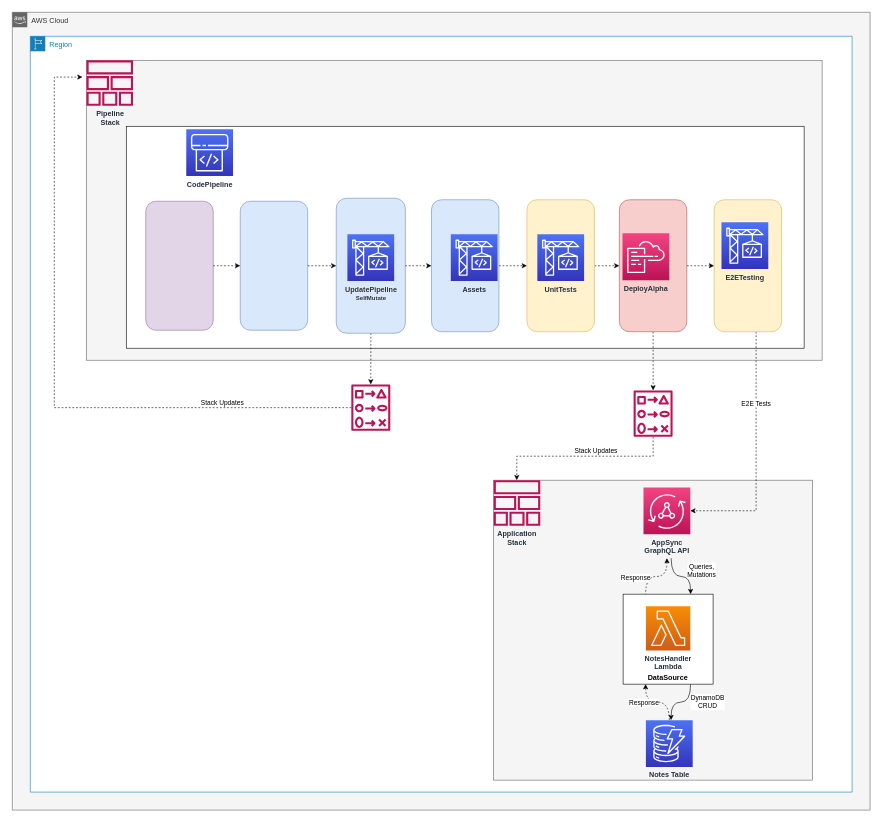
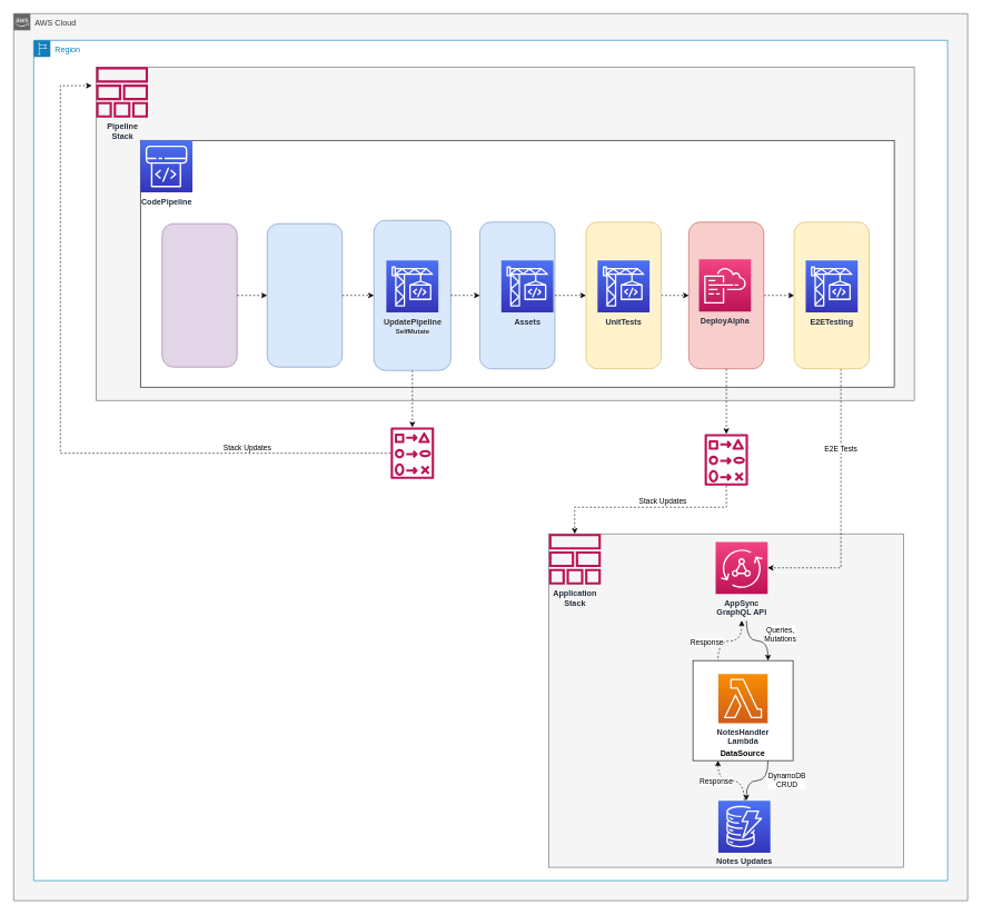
- <mxCell id="31" value="&lt;b&gt;CodePipeline&lt;/b&gt;" style="outlineConnect=0;fontColor=#232F3E;gradientColor=#4D72F3;gradientDirection=north;fillColor=#3334B9;strokeColor=#ffffff;dashed=0;verticalLabelPosition=bottom;verticalAlign=top;align=center;html=1;fontSize=12;fontStyle=0;aspect=fixed;shape=mxgraph.aws4.resourceIcon;resIcon=mxgraph.aws4.codepipeline;shadow=0;" vertex="1" parent="1"><mxGeometry x="310" y="215" width="78" height="78" as="geometry" /></mxCell>
+ <mxCell id="31" value="&lt;b&gt;CodePipeline&lt;/b&gt;" style="outlineConnect=0;fontColor=#232F3E;gradientColor=#4D72F3;gradientDirection=north;fillColor=#3334B9;strokeColor=#ffffff;dashed=0;verticalLabelPosition=bottom;verticalAlign=top;align=center;html=1;fontSize=12;fontStyle=0;aspect=fixed;shape=mxgraph.aws4.resourceIcon;resIcon=mxgraph.aws4.codepipeline;shadow=0;" vertex="1" parent="1"><mxGeometry x="210" y="210" width="78" height="78" as="geometry" /></mxCell>
- <mxCell id="40" value="&lt;b&gt;E2ETesting&lt;/b&gt;" style="outlineConnect=0;fontColor=#232F3E;gradientColor=#4D72F3;gradientDirection=north;fillColor=#3334B9;strokeColor=#ffffff;dashed=0;verticalLabelPosition=bottom;verticalAlign=top;align=center;html=1;fontSize=12;fontStyle=0;aspect=fixed;shape=mxgraph.aws4.resourceIcon;resIcon=mxgraph.aws4.codebuild;shadow=0;" vertex="1" parent="1"><mxGeometry x="1202.25" y="370" width="78" height="78" as="geometry" /></mxCell>
+ <mxCell id="40" value="&lt;b&gt;E2ETesting&lt;/b&gt;" style="outlineConnect=0;fontColor=#232F3E;gradientColor=#4D72F3;gradientDirection=north;fillColor=#3334B9;strokeColor=#ffffff;dashed=0;verticalLabelPosition=bottom;verticalAlign=top;align=center;html=1;fontSize=12;fontStyle=0;aspect=fixed;shape=mxgraph.aws4.resourceIcon;resIcon=mxgraph.aws4.codebuild;shadow=0;" vertex="1" parent="1"><mxGeometry x="1207.25" y="390" width="78" height="78" as="geometry" /></mxCell>
- <mxCell id="30" value="&lt;b&gt;DeployAlpha&lt;/b&gt;" style="outlineConnect=0;fontColor=#232F3E;gradientColor=#F34482;gradientDirection=north;fillColor=#BC1356;strokeColor=#ffffff;dashed=0;verticalLabelPosition=bottom;verticalAlign=top;align=center;html=1;fontSize=12;fontStyle=0;aspect=fixed;shape=mxgraph.aws4.resourceIcon;resIcon=mxgraph.aws4.cloudformation;shadow=0;" vertex="1" parent="1"><mxGeometry x="1037.25" y="388.5" width="78" height="78" as="geometry" /></mxCell>
+ <mxCell id="30" value="&lt;b&gt;DeployAlpha&lt;/b&gt;" style="outlineConnect=0;fontColor=#232F3E;gradientColor=#F34482;gradientDirection=north;fillColor=#BC1356;strokeColor=#ffffff;dashed=0;verticalLabelPosition=bottom;verticalAlign=top;align=center;html=1;fontSize=12;fontStyle=0;aspect=fixed;shape=mxgraph.aws4.resourceIcon;resIcon=mxgraph.aws4.cloudformation;shadow=0;" vertex="1" parent="1"><mxGeometry x="1047.25" y="388.5" width="78" height="78" as="geometry" /></mxCell>
- <mxCell id="26" value="&lt;b&gt;Notes Table&lt;/b&gt;" style="outlineConnect=0;fontColor=#232F3E;gradientColor=#4D72F3;gradientDirection=north;fillColor=#3334B9;strokeColor=#ffffff;dashed=0;verticalLabelPosition=bottom;verticalAlign=top;align=center;html=1;fontSize=12;fontStyle=0;aspect=fixed;shape=mxgraph.aws4.resourceIcon;resIcon=mxgraph.aws4.dynamodb;" vertex="1" parent="1"><mxGeometry x="1076.25" y="1200" width="78" height="78" as="geometry" /></mxCell>
+ <mxCell id="26" value="&lt;b&gt;Notes Updates&lt;/b&gt;" style="outlineConnect=0;fontColor=#232F3E;gradientColor=#4D72F3;gradientDirection=north;fillColor=#3334B9;strokeColor=#ffffff;dashed=0;verticalLabelPosition=bottom;verticalAlign=top;align=center;html=1;fontSize=12;fontStyle=0;aspect=fixed;shape=mxgraph.aws4.resourceIcon;resIcon=mxgraph.aws4.dynamodb;" vertex="1" parent="1"><mxGeometry x="1076.25" y="1200" width="78" height="78" as="geometry" /></mxCell>
